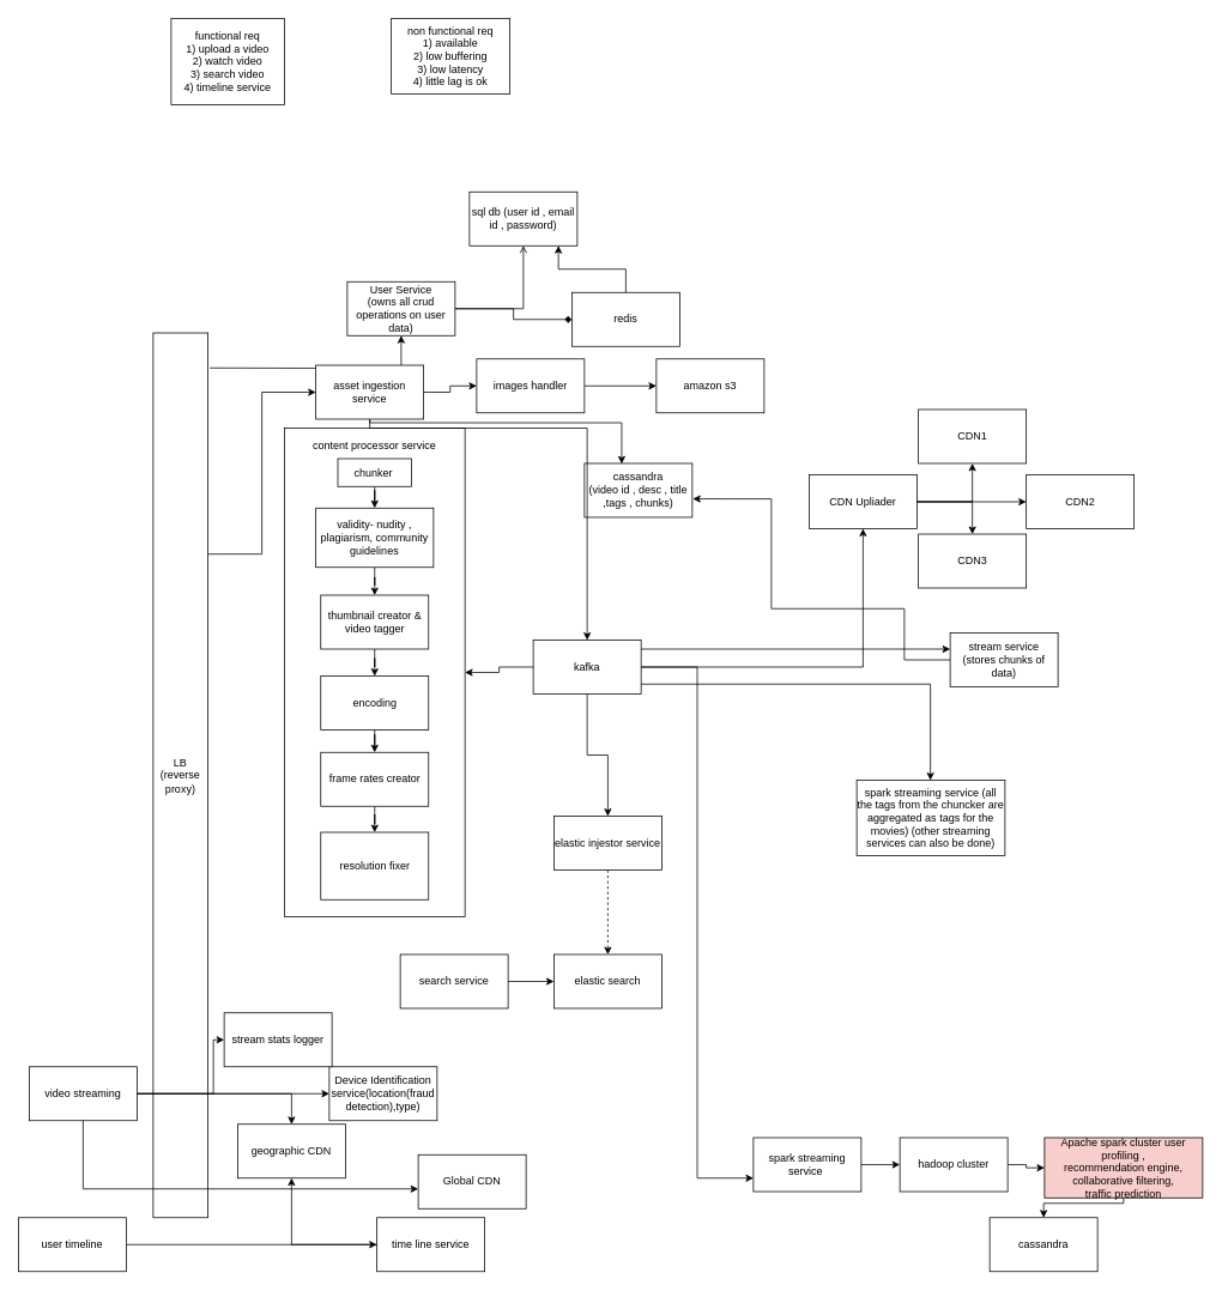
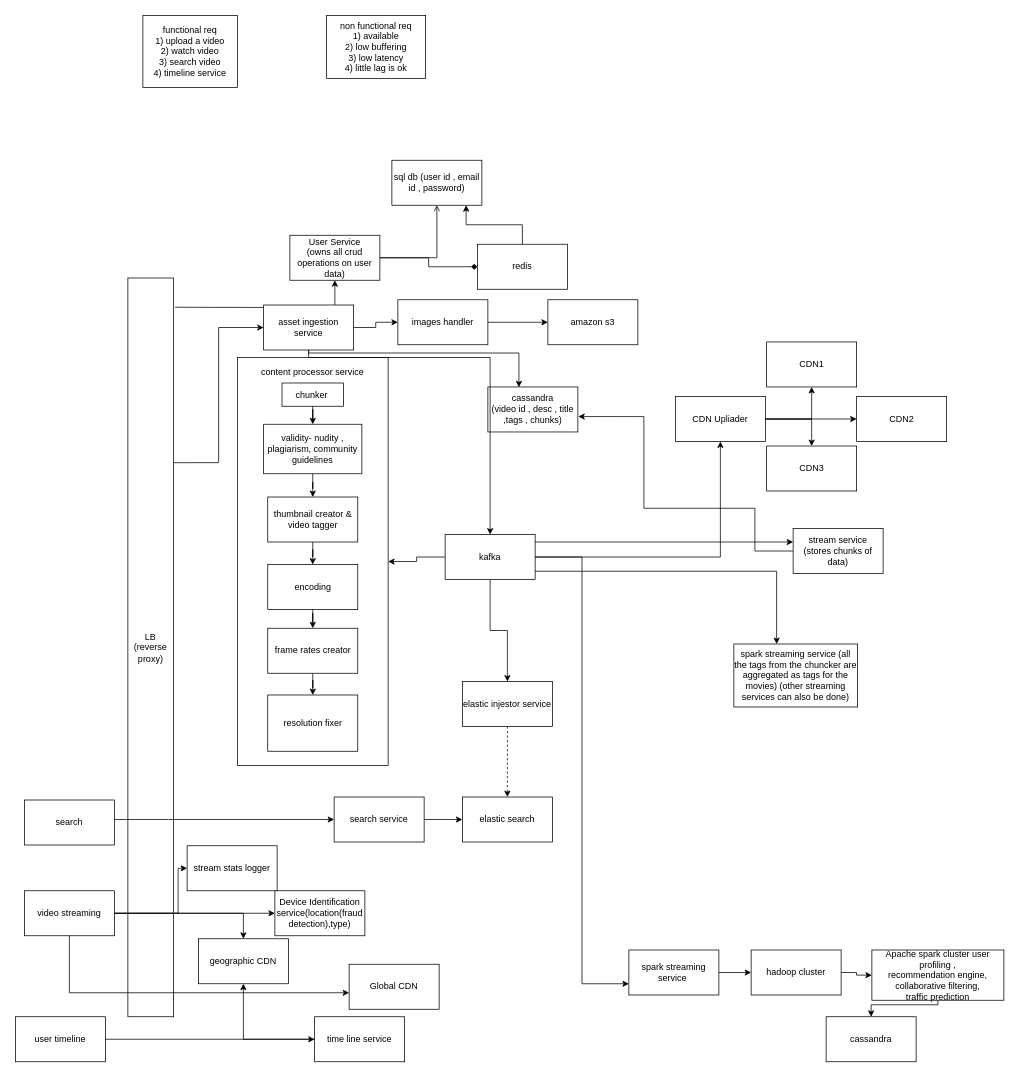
- <mxCell id="68" value="spark streaming service (all the tags from the chuncker are aggregated as tags for the movies) (other streaming services can also be done)" style="rounded=0;whiteSpace=wrap;html=1;" vertex="1" parent="1"><mxGeometry x="953" y="868" width="165" height="84" as="geometry" /></mxCell>
+ <mxCell id="68" value="spark streaming service (all the tags from the chuncker are aggregated as tags for the movies) (other streaming services can also be done)" style="rounded=0;whiteSpace=wrap;html=1;" vertex="1" parent="1"><mxGeometry x="978" y="858" width="165" height="84" as="geometry" /></mxCell>
+ <mxCell id="28" style="edgeStyle=orthogonalEdgeStyle;rounded=0;orthogonalLoop=1;jettySize=auto;html=1;entryX=0;entryY=0.5;entryDx=0;entryDy=0;" edge="1" parent="1" source="29" target="34"><mxGeometry relative="1" as="geometry"><mxPoint x="390" y="1096" as="targetPoint" /><Array as="points"><mxPoint x="224" y="1092" /><mxPoint x="224" y="1092" /></Array></mxGeometry></mxCell>
+ <mxCell id="29" value="search" style="rounded=0;whiteSpace=wrap;html=1;" vertex="1" parent="1"><mxGeometry x="32" y="1066" width="120" height="60" as="geometry" /></mxCell>
- <mxCell id="48" value="Apache spark cluster user profiling ,&lt;br&gt;recommendation engine,&lt;br&gt;collaborative filtering,&lt;br&gt;traffic prediction" style="rounded=0;whiteSpace=wrap;html=1;fillColor=#f8cecc;" vertex="1" parent="1"><mxGeometry x="1162" y="1266" width="176" height="67" as="geometry" /></mxCell>
+ <mxCell id="48" value="Apache spark cluster user profiling ,&lt;br&gt;recommendation engine,&lt;br&gt;collaborative filtering,&lt;br&gt;traffic prediction" style="rounded=0;whiteSpace=wrap;html=1;" vertex="1" parent="1"><mxGeometry x="1162" y="1266" width="176" height="67" as="geometry" /></mxCell>
